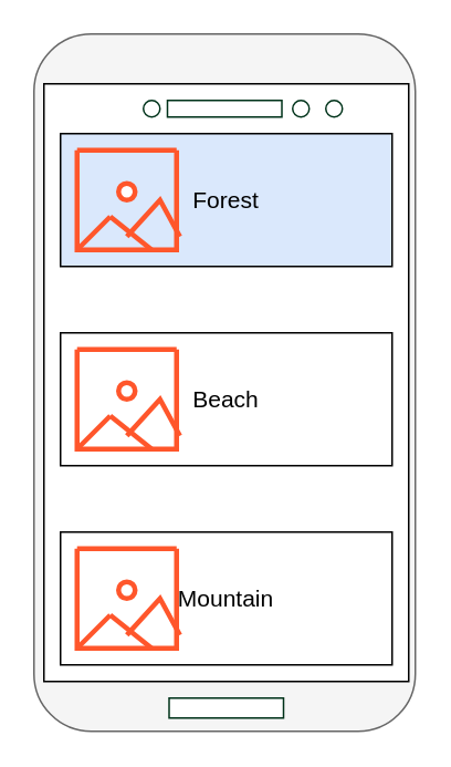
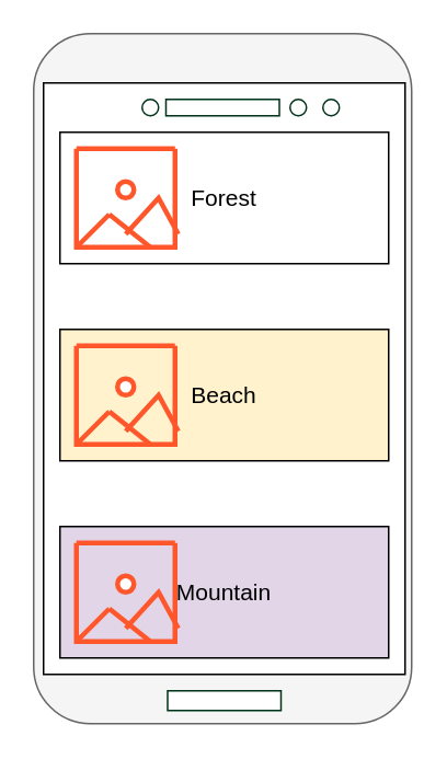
- <mxCell id="4" value="&lt;font style=&quot;font-size: 14px&quot;&gt;Forest&lt;/font&gt;" style="rounded=0;whiteSpace=wrap;html=1;fillColor=#dae8fc;" parent="1" vertex="1"><mxGeometry x="36" y="80" width="200" height="80" as="geometry" /></mxCell>
+ <mxCell id="4" value="&lt;font style=&quot;font-size: 14px&quot;&gt;Forest&lt;/font&gt;" style="rounded=0;whiteSpace=wrap;html=1;" parent="1" vertex="1"><mxGeometry x="36" y="80" width="200" height="80" as="geometry" /></mxCell>
- <mxCell id="10" value="&lt;span style=&quot;font-size: 14px&quot;&gt;Beach&lt;/span&gt;" style="rounded=0;whiteSpace=wrap;html=1;" parent="1" vertex="1"><mxGeometry x="36" y="200" width="200" height="80" as="geometry" /></mxCell>
+ <mxCell id="10" value="&lt;span style=&quot;font-size: 14px&quot;&gt;Beach&lt;/span&gt;" style="rounded=0;whiteSpace=wrap;html=1;fillColor=#fff2cc;" parent="1" vertex="1"><mxGeometry x="36" y="200" width="200" height="80" as="geometry" /></mxCell>
- <mxCell id="16" value="&lt;span style=&quot;font-size: 14px&quot;&gt;Mountain&lt;/span&gt;" style="rounded=0;whiteSpace=wrap;html=1;" parent="1" vertex="1"><mxGeometry x="36" y="320" width="200" height="80" as="geometry" /></mxCell>
+ <mxCell id="16" value="&lt;span style=&quot;font-size: 14px&quot;&gt;Mountain&lt;/span&gt;" style="rounded=0;whiteSpace=wrap;html=1;fillColor=#e1d5e7;" parent="1" vertex="1"><mxGeometry x="36" y="320" width="200" height="80" as="geometry" /></mxCell>
